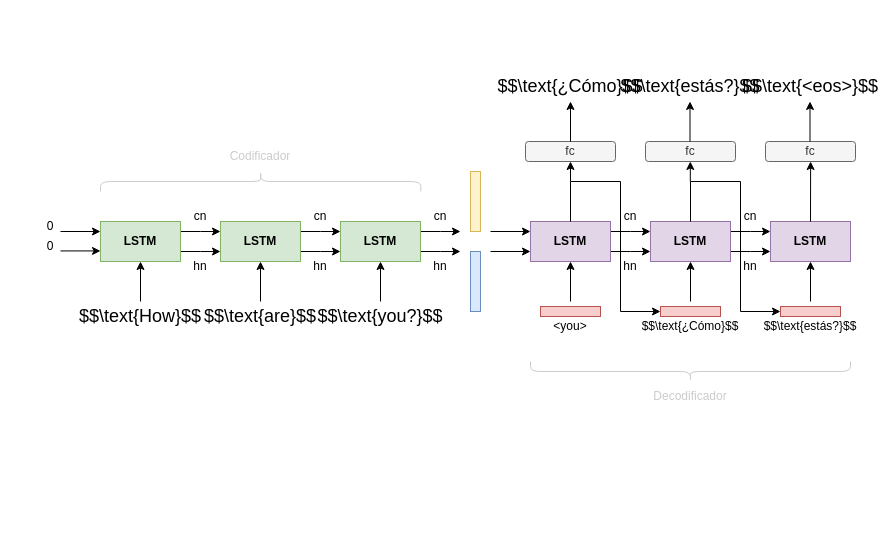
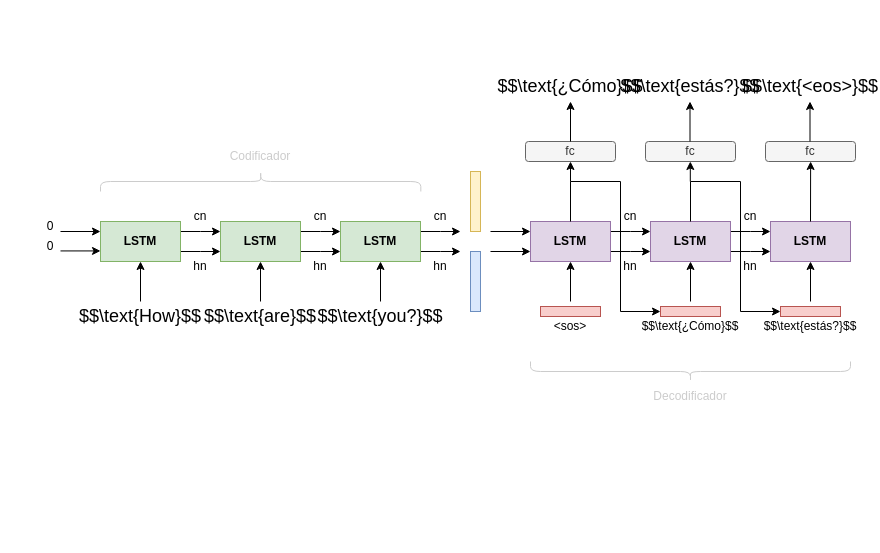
- <mxCell id="31" value="&amp;lt;you&amp;gt;" style="text;html=1;strokeColor=none;fillColor=none;align=center;verticalAlign=middle;whiteSpace=wrap;rounded=0;" parent="1" vertex="1"><mxGeometry x="540" y="311" width="60" height="30" as="geometry" /></mxCell>
+ <mxCell id="31" value="&amp;lt;sos&amp;gt;" style="text;html=1;strokeColor=none;fillColor=none;align=center;verticalAlign=middle;whiteSpace=wrap;rounded=0;" parent="1" vertex="1"><mxGeometry x="540" y="311" width="60" height="30" as="geometry" /></mxCell>
